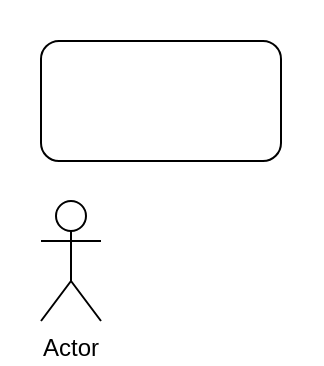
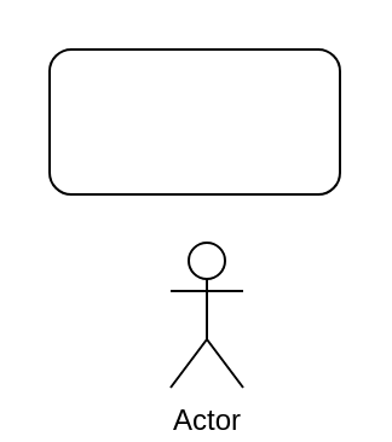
- <mxCell id="3" value="Actor" style="shape=umlActor;verticalLabelPosition=bottom;labelBackgroundColor=#ffffff;verticalAlign=top;html=1;outlineConnect=0;" vertex="1" parent="1"><mxGeometry x="20" y="100" width="30" height="60" as="geometry" /></mxCell>
+ <mxCell id="3" value="Actor" style="shape=umlActor;verticalLabelPosition=bottom;labelBackgroundColor=#ffffff;verticalAlign=top;html=1;outlineConnect=0;" vertex="1" parent="1"><mxGeometry x="70" y="100" width="30" height="60" as="geometry" /></mxCell>
